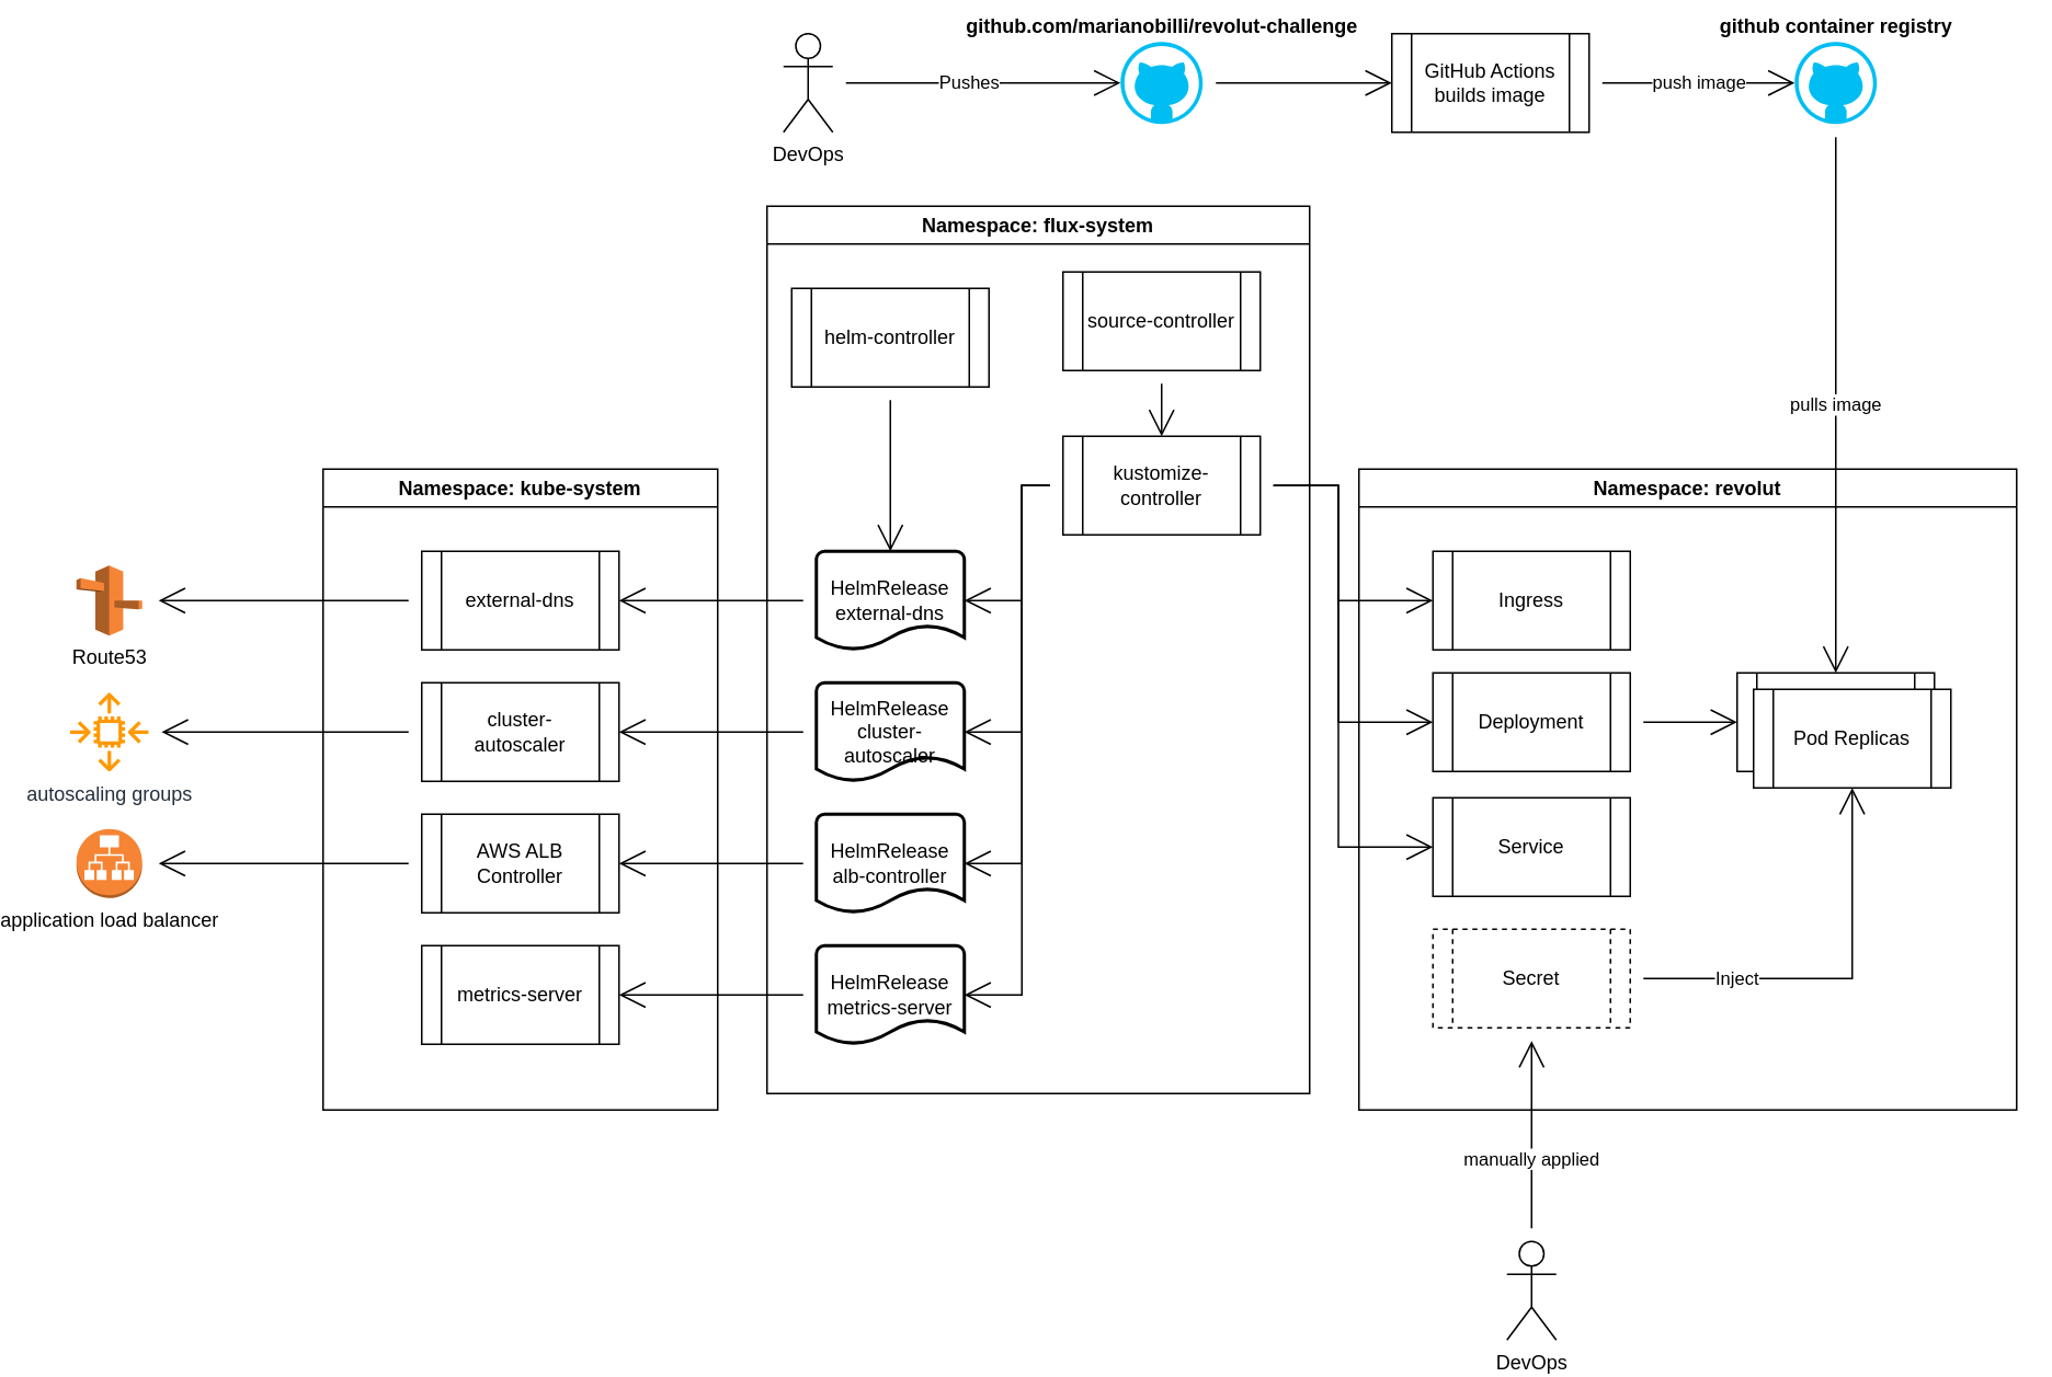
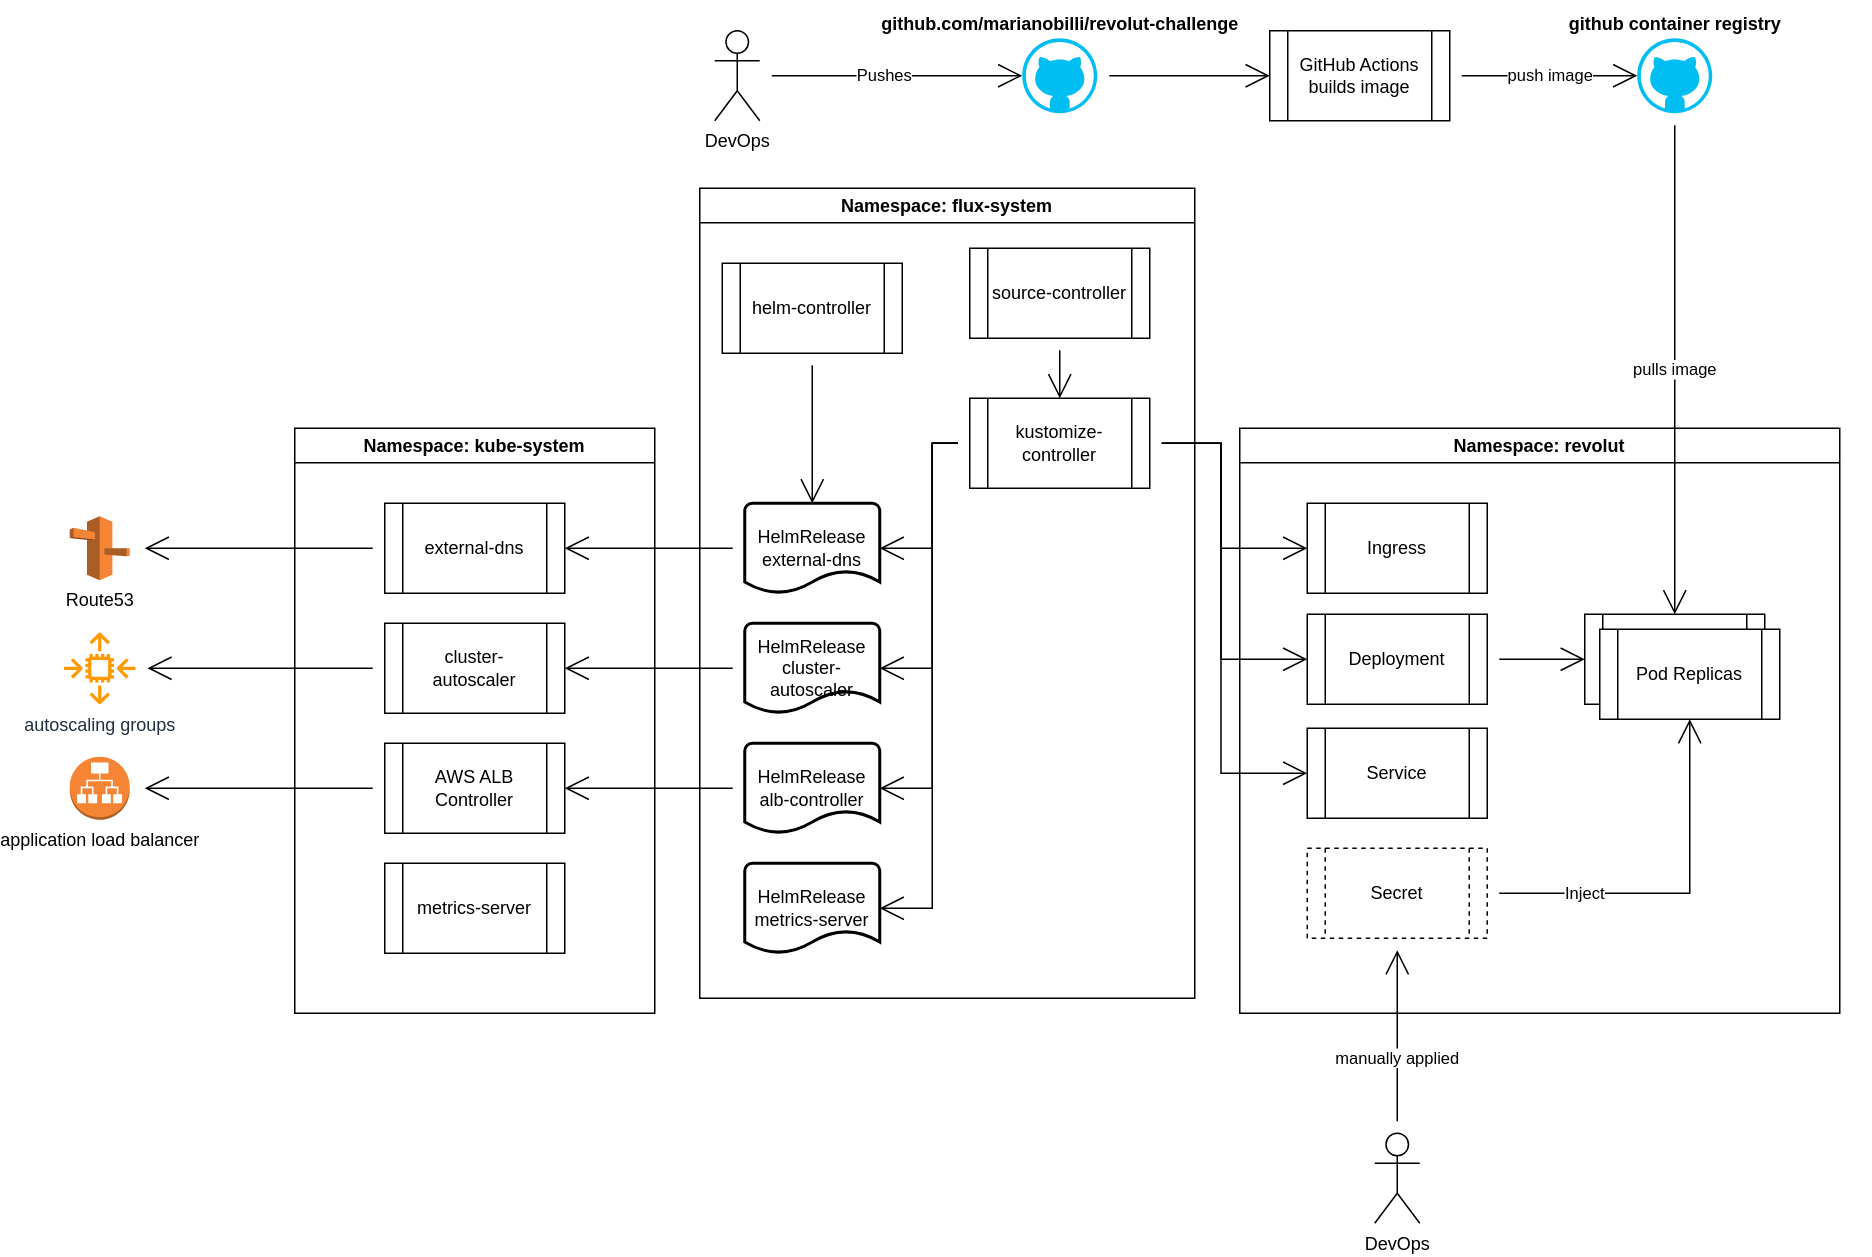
- <mxCell id="8" style="edgeStyle=none;curved=1;rounded=0;orthogonalLoop=1;jettySize=auto;html=1;entryX=1;entryY=0.5;entryDx=0;entryDy=0;endArrow=open;startSize=14;endSize=14;sourcePerimeterSpacing=8;targetPerimeterSpacing=8;" edge="1" parent="2" source="7" target="6"><mxGeometry relative="1" as="geometry" /></mxCell>
